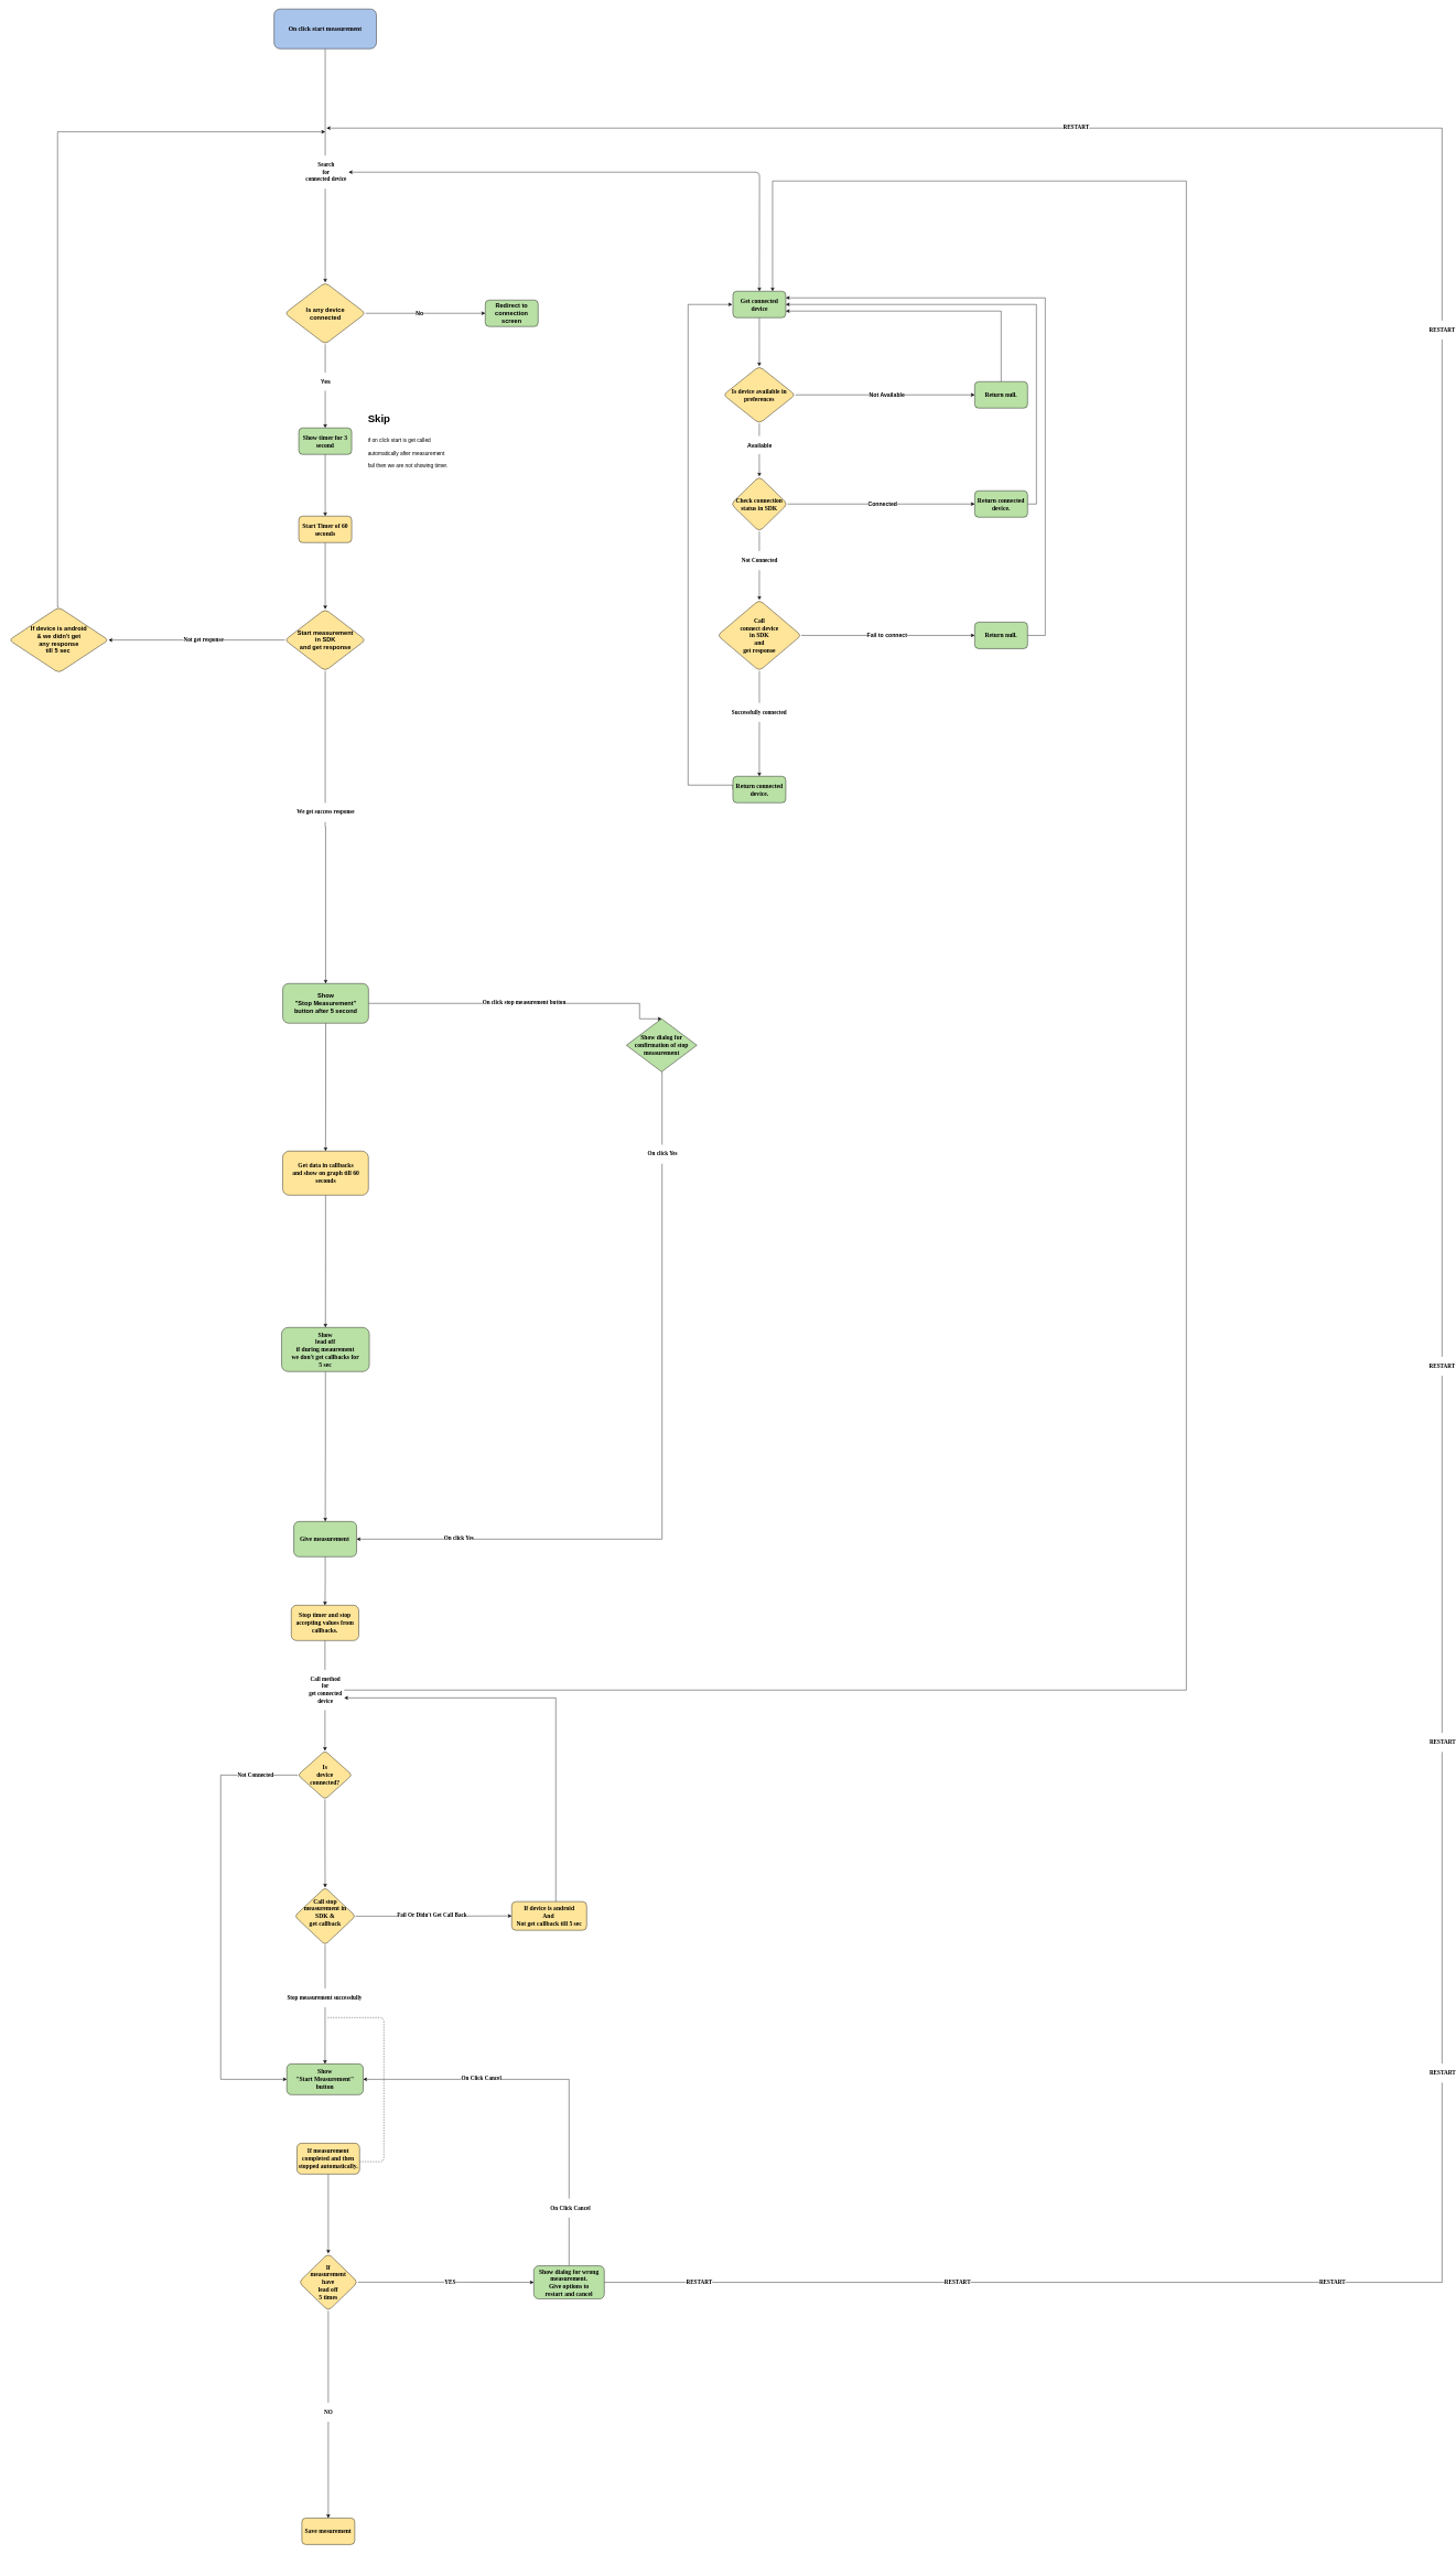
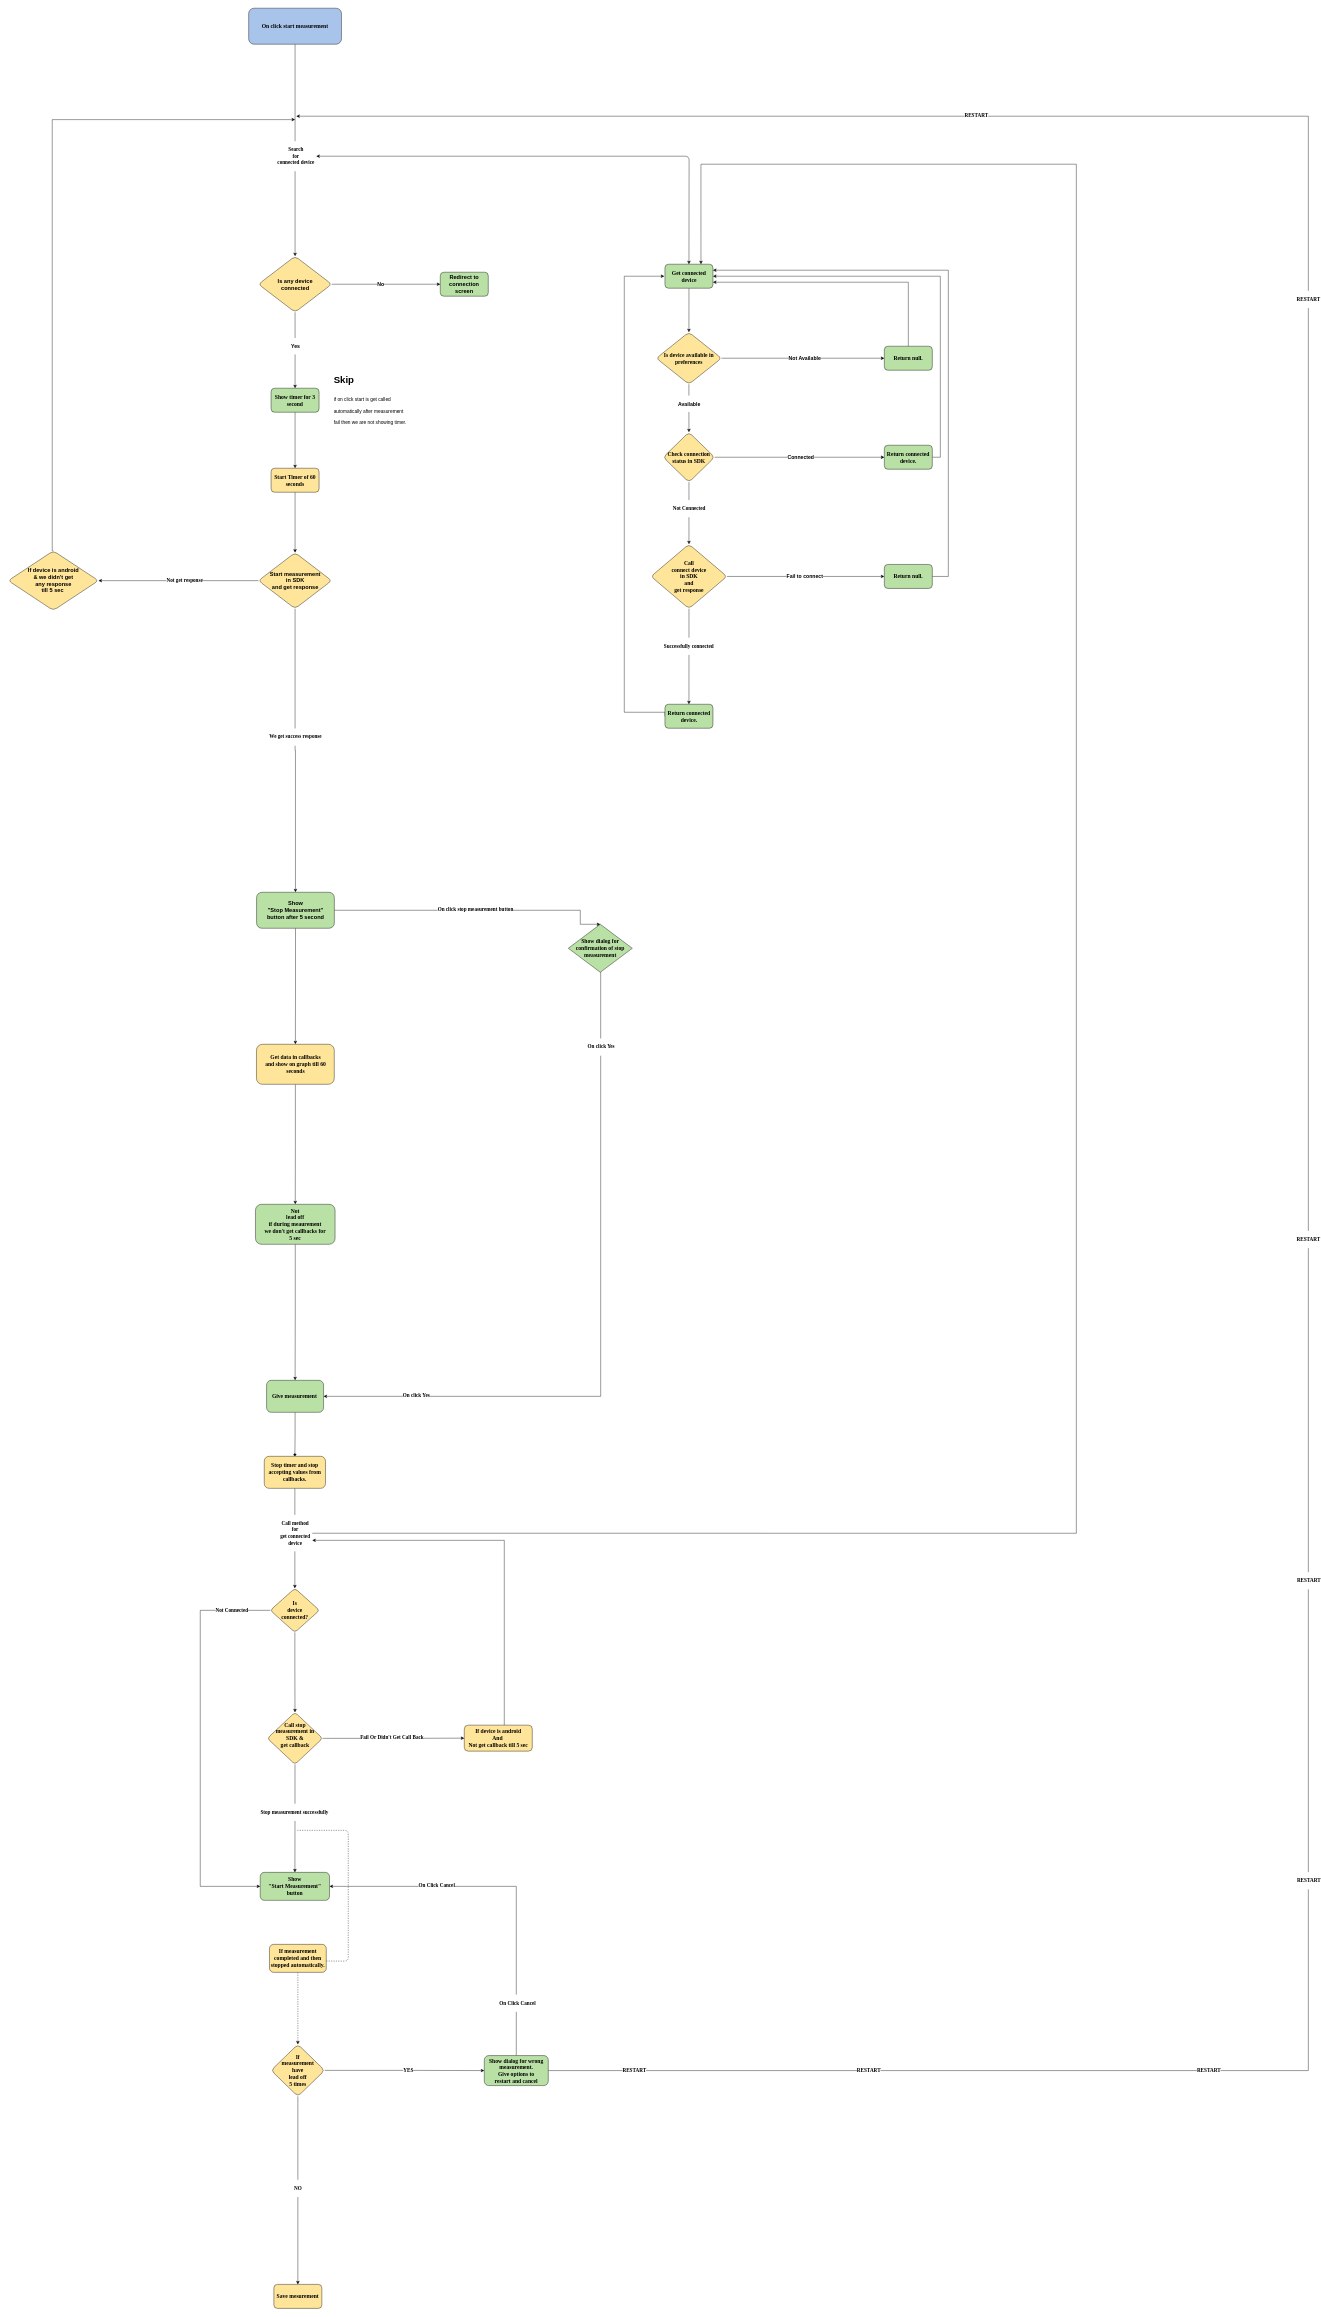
- <mxCell id="58" value="&lt;h3&gt;&lt;font face=&quot;Times New Roman&quot;&gt;Show&lt;br&gt;lead off&lt;br&gt;if during meaurement&lt;br&gt;we don't get callbacks for&lt;br&gt;5 sec&lt;/font&gt;&lt;/h3&gt;" style="rounded=1;whiteSpace=wrap;html=1;fillColor=#B9E0A5;arcSize=15;" vertex="1" parent="1"><mxGeometry x="638" y="3010" width="199" height="100" as="geometry" /></mxCell>
+ <mxCell id="58" value="&lt;h3&gt;&lt;font face=&quot;Times New Roman&quot;&gt;Not&lt;br&gt;lead off&lt;br&gt;if during meaurement&lt;br&gt;we don't get callbacks for&lt;br&gt;5 sec&lt;/font&gt;&lt;/h3&gt;" style="rounded=1;whiteSpace=wrap;html=1;fillColor=#B9E0A5;arcSize=15;" vertex="1" parent="1"><mxGeometry x="638" y="3010" width="199" height="100" as="geometry" /></mxCell>
- <mxCell id="61" style="edgeStyle=orthogonalEdgeStyle;rounded=0;orthogonalLoop=1;jettySize=auto;html=1;entryX=0.5;entryY=0;entryDx=0;entryDy=0;" edge="1" parent="1" source="62" target="65"><mxGeometry relative="1" as="geometry" /></mxCell>
+ <mxCell id="61" style="edgeStyle=orthogonalEdgeStyle;rounded=0;orthogonalLoop=1;jettySize=auto;html=1;entryX=0.5;entryY=0;entryDx=0;entryDy=0;endArrow=diamond;" edge="1" parent="1" source="62" target="65"><mxGeometry relative="1" as="geometry" /></mxCell>
- <mxCell id="79" value="" style="edgeStyle=orthogonalEdgeStyle;rounded=0;orthogonalLoop=1;jettySize=auto;html=1;" edge="1" parent="1" source="80" target="87"><mxGeometry relative="1" as="geometry" /></mxCell>
+ <mxCell id="79" value="" style="edgeStyle=orthogonalEdgeStyle;rounded=0;orthogonalLoop=1;jettySize=auto;html=1;dashed=1;" edge="1" parent="1" source="80" target="87"><mxGeometry relative="1" as="geometry" /></mxCell>
